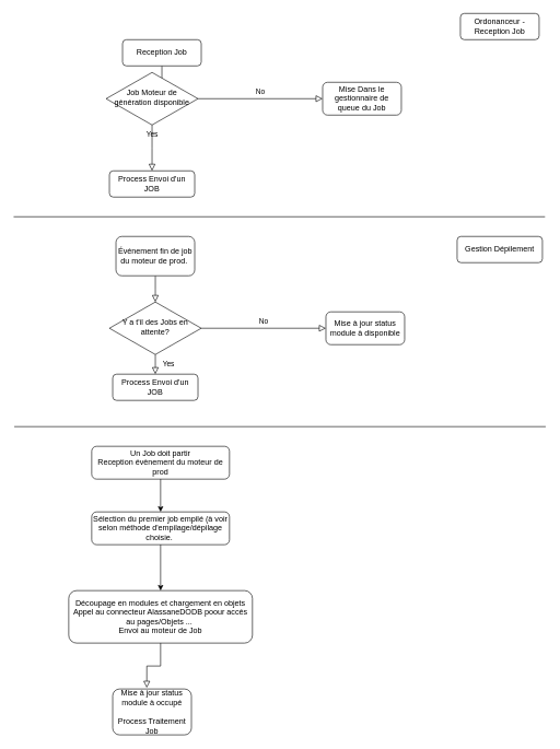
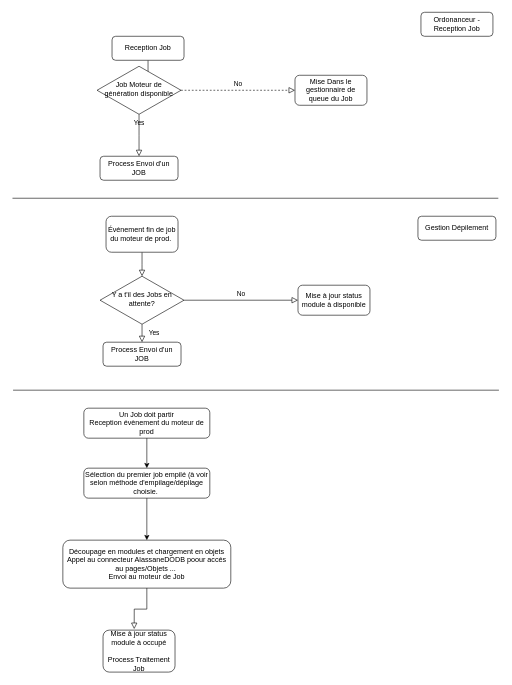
- <mxCell id="5" value="No" style="edgeStyle=orthogonalEdgeStyle;rounded=0;html=1;jettySize=auto;orthogonalLoop=1;fontSize=11;endArrow=block;endFill=0;endSize=8;strokeWidth=1;shadow=0;labelBackgroundColor=none;" parent="1" source="6" target="7" edge="1"><mxGeometry y="10" relative="1" as="geometry"><mxPoint as="offset" /></mxGeometry></mxCell>
+ <mxCell id="5" value="No" style="edgeStyle=orthogonalEdgeStyle;rounded=0;html=1;jettySize=auto;orthogonalLoop=1;fontSize=11;endArrow=block;endFill=0;endSize=8;strokeWidth=1;shadow=0;labelBackgroundColor=none;dashed=1;" parent="1" source="6" target="7" edge="1"><mxGeometry y="10" relative="1" as="geometry"><mxPoint as="offset" /></mxGeometry></mxCell>
